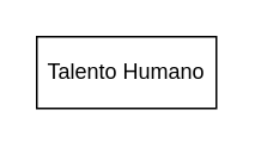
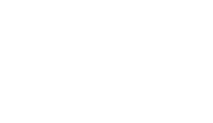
- <mxCell id="2" value="Talento Humano" style="whiteSpace=wrap;html=1;align=center;" vertex="1" parent="1"><mxGeometry x="20" y="20" width="100" height="40" as="geometry" /></mxCell>
